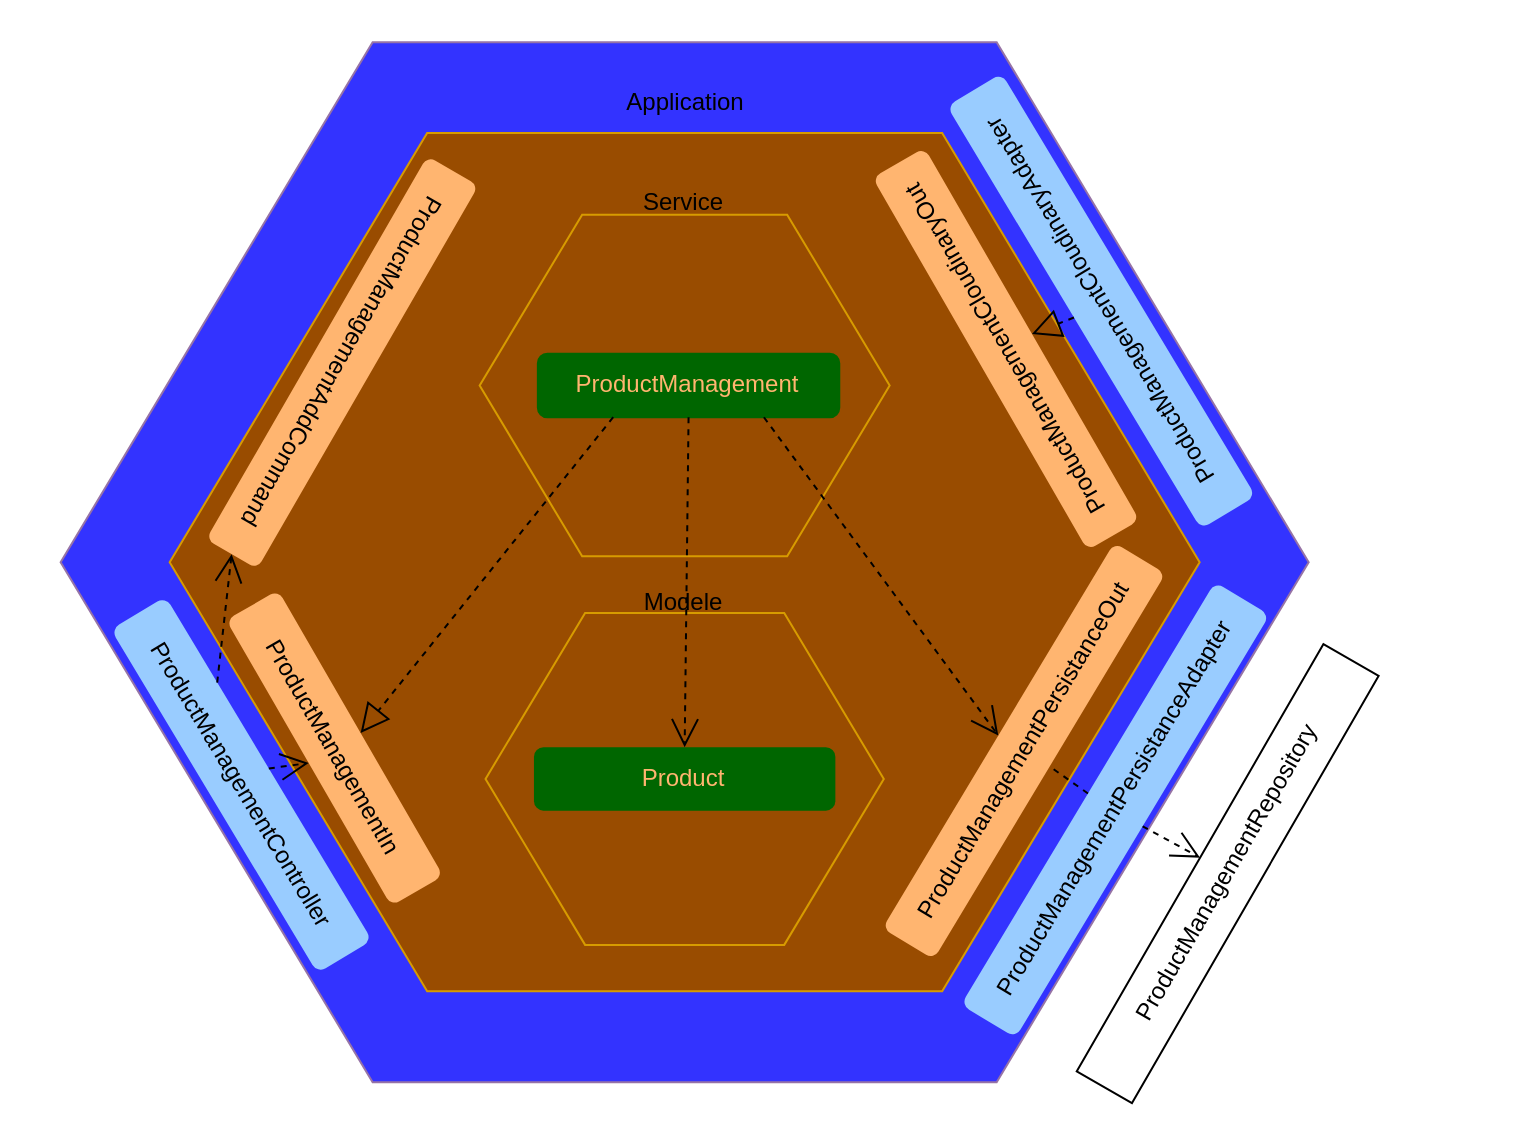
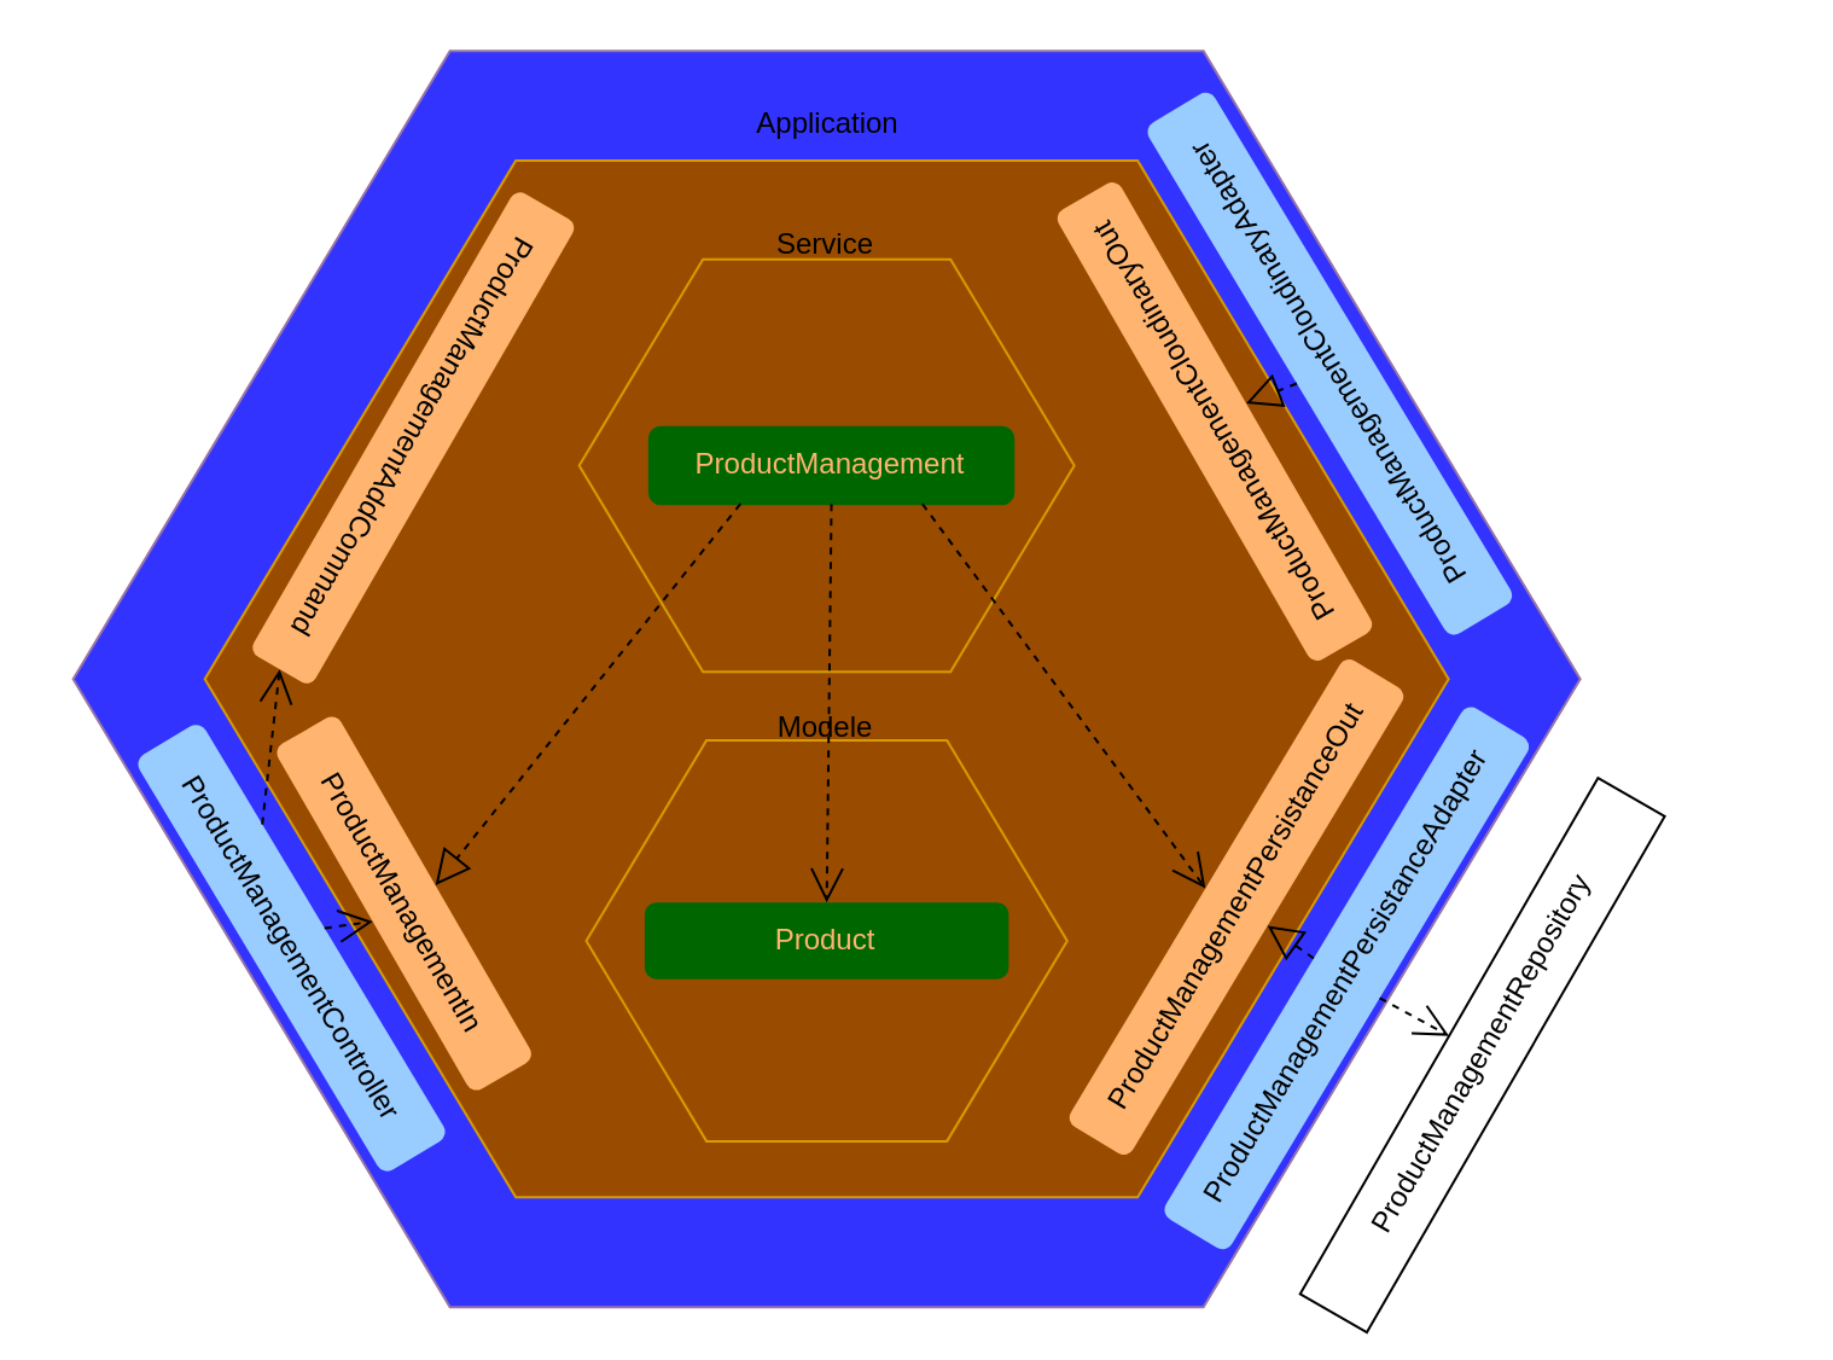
- <mxCell id="25" value="" style="endArrow=none;dashed=1;endFill=0;endSize=12;html=1;rounded=0;entryX=0.5;entryY=0;entryDx=0;entryDy=0;exitX=0.5;exitY=1;exitDx=0;exitDy=0;" edge="1" parent="1" source="13" target="11"><mxGeometry width="160" relative="1" as="geometry"><mxPoint x="410" y="366" as="sourcePoint" /><mxPoint x="570" y="366" as="targetPoint" /></mxGeometry></mxCell>
+ <mxCell id="25" value="" style="endArrow=block;dashed=1;endFill=0;endSize=12;html=1;rounded=0;entryX=0.5;entryY=0;entryDx=0;entryDy=0;exitX=0.5;exitY=1;exitDx=0;exitDy=0;" edge="1" parent="1" source="13" target="11"><mxGeometry width="160" relative="1" as="geometry"><mxPoint x="410" y="366" as="sourcePoint" /><mxPoint x="570" y="366" as="targetPoint" /></mxGeometry></mxCell>
